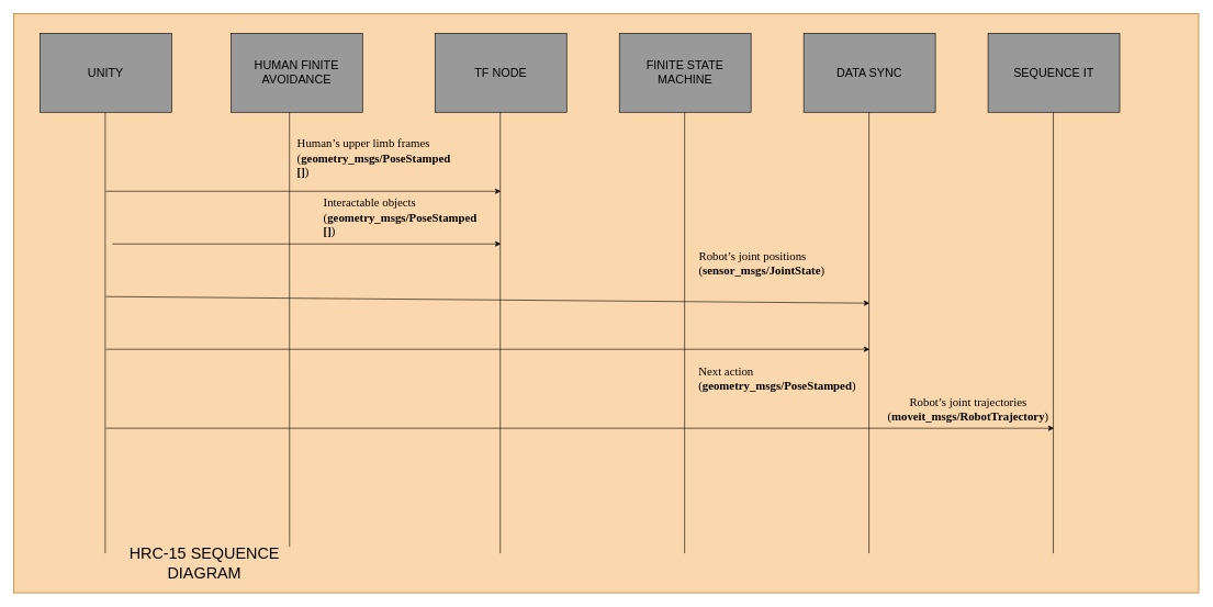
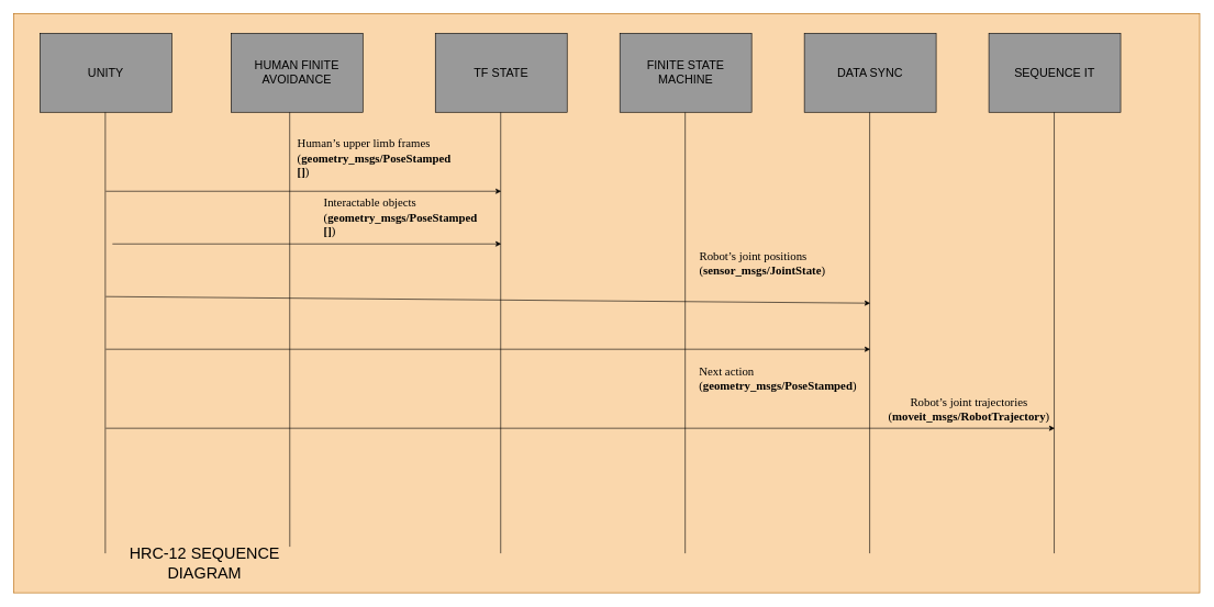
- <mxCell id="3" value="&lt;font style=&quot;font-size: 18px&quot;&gt;TF NODE&lt;/font&gt;" style="rounded=0;whiteSpace=wrap;html=1;fillColor=#999999;" parent="1" vertex="1"><mxGeometry x="660" y="50" width="200" height="120" as="geometry" /></mxCell>
+ <mxCell id="3" value="&lt;font style=&quot;font-size: 18px&quot;&gt;TF STATE&lt;/font&gt;" style="rounded=0;whiteSpace=wrap;html=1;fillColor=#999999;" parent="1" vertex="1"><mxGeometry x="660" y="50" width="200" height="120" as="geometry" /></mxCell>
- <mxCell id="20" value="&lt;font style=&quot;font-size: 24px&quot;&gt;HRC-15 SEQUENCE DIAGRAM&lt;/font&gt;" style="text;html=1;strokeColor=none;fillColor=none;align=center;verticalAlign=middle;whiteSpace=wrap;rounded=0;" parent="1" vertex="1"><mxGeometry x="190" y="820" width="240" height="70" as="geometry" /></mxCell>
+ <mxCell id="20" value="&lt;font style=&quot;font-size: 24px&quot;&gt;HRC-12 SEQUENCE DIAGRAM&lt;/font&gt;" style="text;html=1;strokeColor=none;fillColor=none;align=center;verticalAlign=middle;whiteSpace=wrap;rounded=0;" parent="1" vertex="1"><mxGeometry x="190" y="820" width="240" height="70" as="geometry" /></mxCell>
